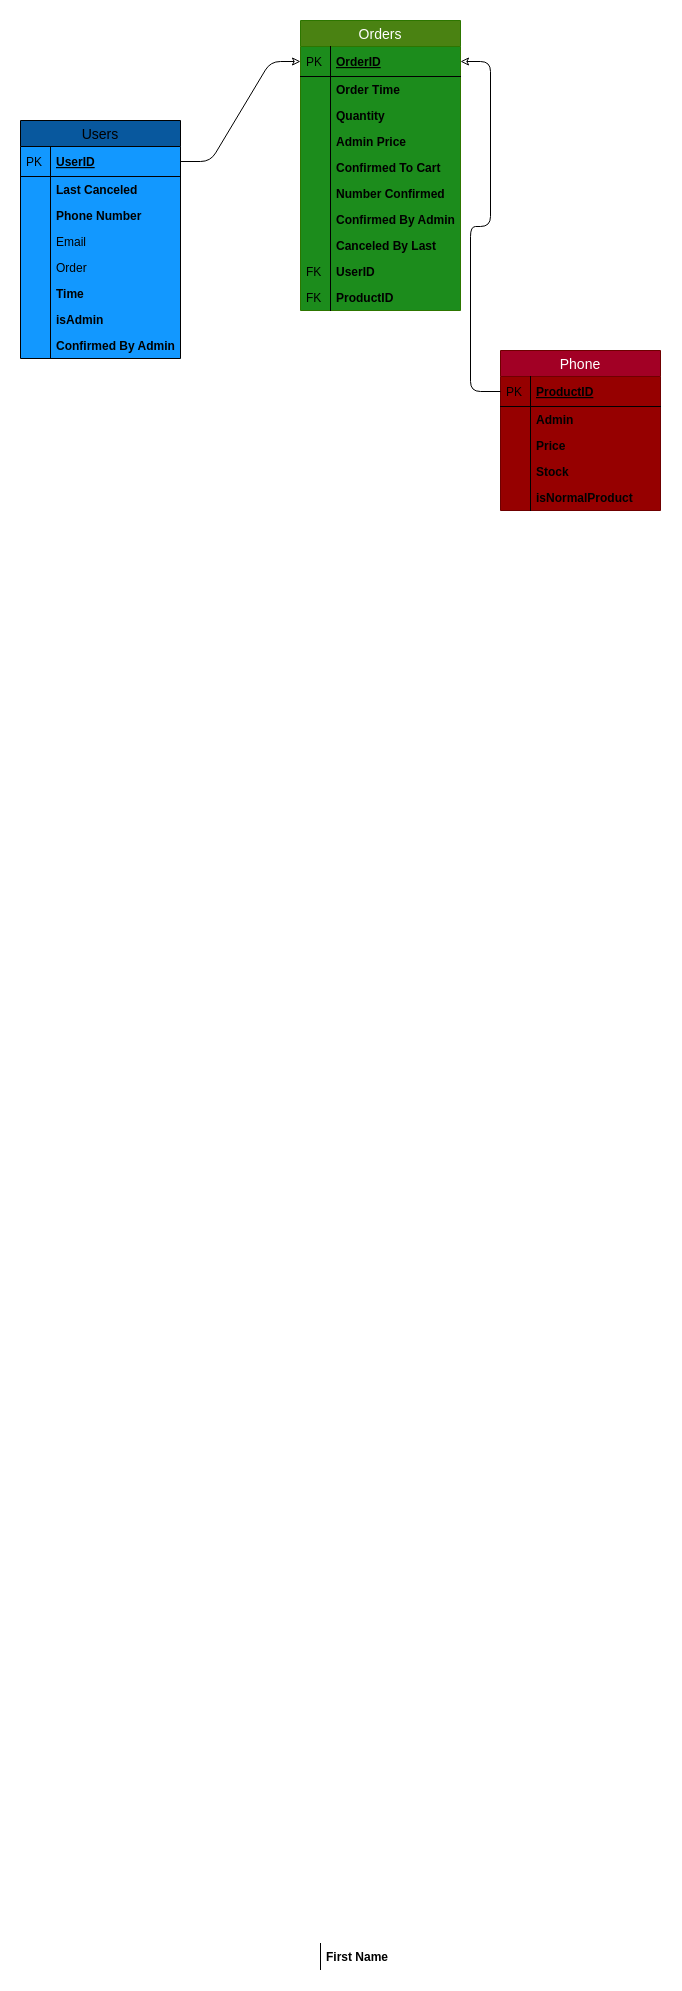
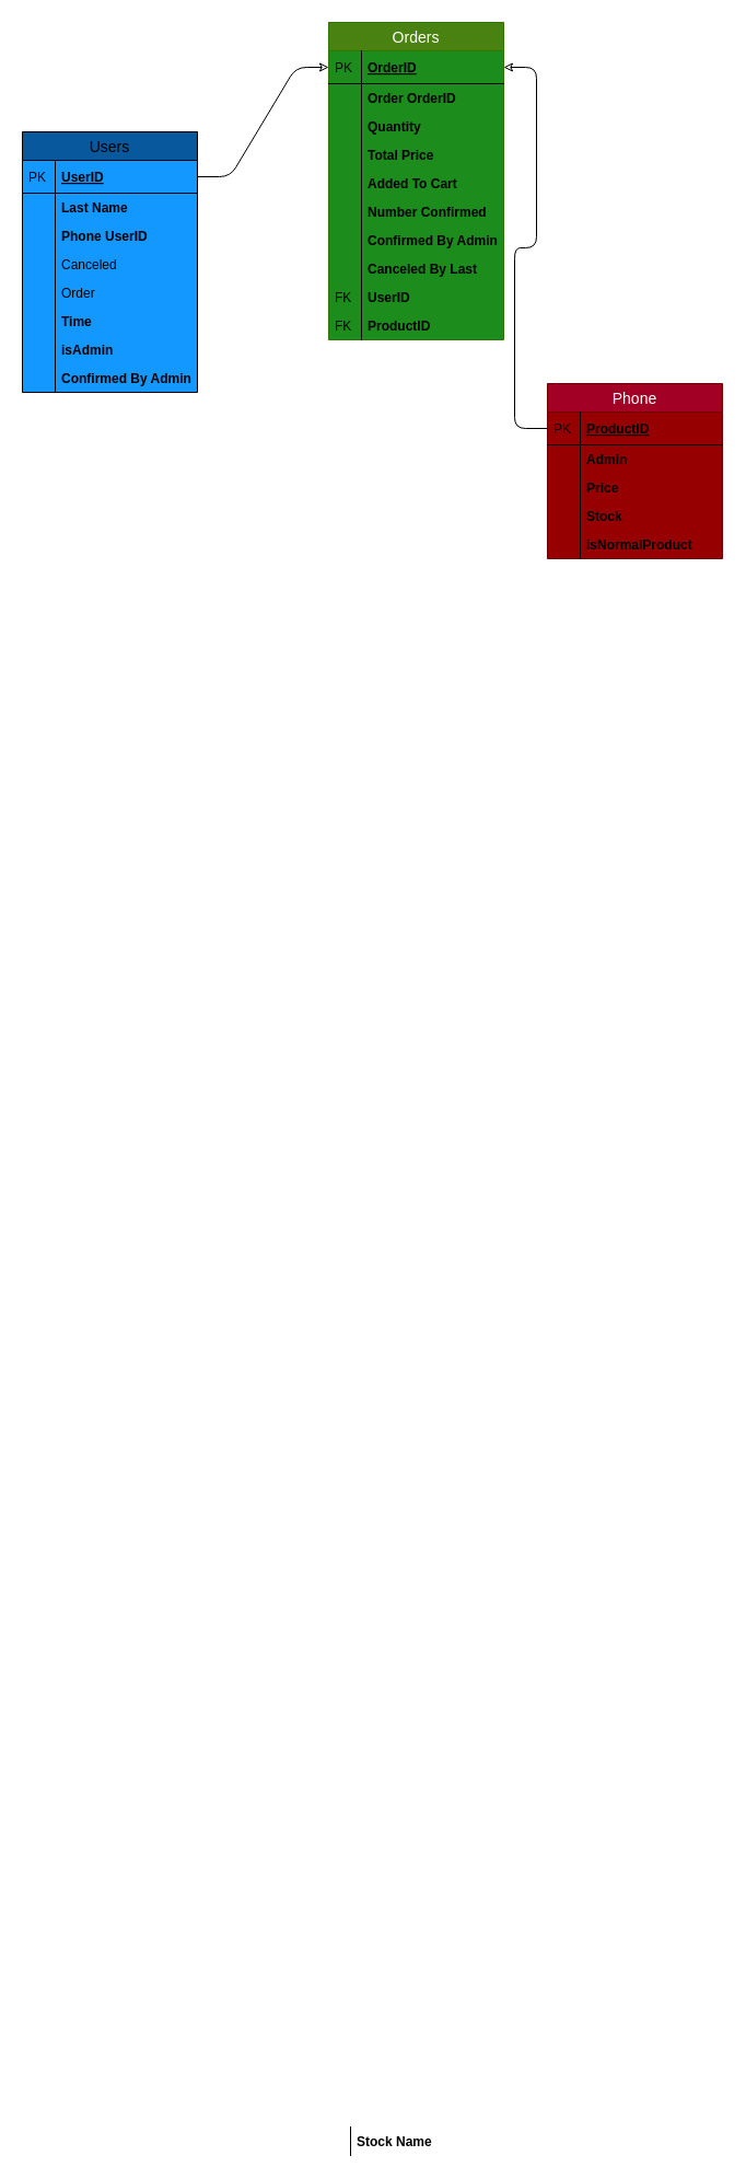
- <mxCell id="33" value="Order Time" style="shape=partialRectangle;top=0;left=0;right=0;bottom=0;align=left;verticalAlign=top;fillColor=none;spacingLeft=34;spacingRight=4;overflow=hidden;rotatable=0;points=[[0,0.5],[1,0.5]];portConstraint=eastwest;dropTarget=0;fontSize=12;fontStyle=1" parent="30" vertex="1"><mxGeometry y="56" width="160" height="26" as="geometry" /></mxCell>
+ <mxCell id="33" value="Order OrderID" style="shape=partialRectangle;top=0;left=0;right=0;bottom=0;align=left;verticalAlign=top;fillColor=none;spacingLeft=34;spacingRight=4;overflow=hidden;rotatable=0;points=[[0,0.5],[1,0.5]];portConstraint=eastwest;dropTarget=0;fontSize=12;fontStyle=1" parent="30" vertex="1"><mxGeometry y="56" width="160" height="26" as="geometry" /></mxCell>
- <mxCell id="37" value="Admin Price" style="shape=partialRectangle;top=0;left=0;right=0;bottom=0;align=left;verticalAlign=top;fillColor=none;spacingLeft=34;spacingRight=4;overflow=hidden;rotatable=0;points=[[0,0.5],[1,0.5]];portConstraint=eastwest;dropTarget=0;fontSize=12;fontStyle=1" parent="30" vertex="1"><mxGeometry y="108" width="160" height="26" as="geometry" /></mxCell>
+ <mxCell id="37" value="Total Price" style="shape=partialRectangle;top=0;left=0;right=0;bottom=0;align=left;verticalAlign=top;fillColor=none;spacingLeft=34;spacingRight=4;overflow=hidden;rotatable=0;points=[[0,0.5],[1,0.5]];portConstraint=eastwest;dropTarget=0;fontSize=12;fontStyle=1" parent="30" vertex="1"><mxGeometry y="108" width="160" height="26" as="geometry" /></mxCell>
- <mxCell id="39" value="Confirmed To Cart" style="shape=partialRectangle;top=0;left=0;right=0;bottom=0;align=left;verticalAlign=top;fillColor=none;spacingLeft=34;spacingRight=4;overflow=hidden;rotatable=0;points=[[0,0.5],[1,0.5]];portConstraint=eastwest;dropTarget=0;fontSize=12;fontStyle=1" parent="30" vertex="1"><mxGeometry y="134" width="160" height="26" as="geometry" /></mxCell>
+ <mxCell id="39" value="Added To Cart" style="shape=partialRectangle;top=0;left=0;right=0;bottom=0;align=left;verticalAlign=top;fillColor=none;spacingLeft=34;spacingRight=4;overflow=hidden;rotatable=0;points=[[0,0.5],[1,0.5]];portConstraint=eastwest;dropTarget=0;fontSize=12;fontStyle=1" parent="30" vertex="1"><mxGeometry y="134" width="160" height="26" as="geometry" /></mxCell>
- <mxCell id="5" value="Last Canceled" style="shape=partialRectangle;top=0;left=0;right=0;bottom=0;align=left;verticalAlign=top;fillColor=none;spacingLeft=34;spacingRight=4;overflow=hidden;rotatable=0;points=[[0,0.5],[1,0.5]];portConstraint=eastwest;dropTarget=0;fontSize=12;fontStyle=1" parent="2" vertex="1"><mxGeometry y="56" width="160" height="26" as="geometry" /></mxCell>
+ <mxCell id="5" value="Last Name" style="shape=partialRectangle;top=0;left=0;right=0;bottom=0;align=left;verticalAlign=top;fillColor=none;spacingLeft=34;spacingRight=4;overflow=hidden;rotatable=0;points=[[0,0.5],[1,0.5]];portConstraint=eastwest;dropTarget=0;fontSize=12;fontStyle=1" parent="2" vertex="1"><mxGeometry y="56" width="160" height="26" as="geometry" /></mxCell>
- <mxCell id="7" value="Phone Number" style="shape=partialRectangle;top=0;left=0;right=0;bottom=0;align=left;verticalAlign=top;fillColor=none;spacingLeft=34;spacingRight=4;overflow=hidden;rotatable=0;points=[[0,0.5],[1,0.5]];portConstraint=eastwest;dropTarget=0;fontSize=12;fontStyle=1" parent="2" vertex="1"><mxGeometry y="82" width="160" height="26" as="geometry" /></mxCell>
+ <mxCell id="7" value="Phone UserID" style="shape=partialRectangle;top=0;left=0;right=0;bottom=0;align=left;verticalAlign=top;fillColor=none;spacingLeft=34;spacingRight=4;overflow=hidden;rotatable=0;points=[[0,0.5],[1,0.5]];portConstraint=eastwest;dropTarget=0;fontSize=12;fontStyle=1" parent="2" vertex="1"><mxGeometry y="82" width="160" height="26" as="geometry" /></mxCell>
- <mxCell id="9" value="Email" style="shape=partialRectangle;top=0;left=0;right=0;bottom=0;align=left;verticalAlign=top;fillColor=none;spacingLeft=34;spacingRight=4;overflow=hidden;rotatable=0;points=[[0,0.5],[1,0.5]];portConstraint=eastwest;dropTarget=0;fontSize=12;fontStyle=0" parent="2" vertex="1"><mxGeometry y="108" width="160" height="26" as="geometry" /></mxCell>
+ <mxCell id="9" value="Canceled" style="shape=partialRectangle;top=0;left=0;right=0;bottom=0;align=left;verticalAlign=top;fillColor=none;spacingLeft=34;spacingRight=4;overflow=hidden;rotatable=0;points=[[0,0.5],[1,0.5]];portConstraint=eastwest;dropTarget=0;fontSize=12;fontStyle=0" parent="2" vertex="1"><mxGeometry y="108" width="160" height="26" as="geometry" /></mxCell>
- <mxCell id="53" value="First Name" style="shape=partialRectangle;top=0;left=0;right=0;bottom=0;align=left;verticalAlign=top;fillColor=none;spacingLeft=34;spacingRight=4;overflow=hidden;rotatable=0;points=[[0,0.5],[1,0.5]];portConstraint=eastwest;dropTarget=0;fontSize=12;fontStyle=1" parent="1" vertex="1"><mxGeometry x="290" y="1943" width="160" height="26" as="geometry" /></mxCell>
+ <mxCell id="53" value="Stock Name" style="shape=partialRectangle;top=0;left=0;right=0;bottom=0;align=left;verticalAlign=top;fillColor=none;spacingLeft=34;spacingRight=4;overflow=hidden;rotatable=0;points=[[0,0.5],[1,0.5]];portConstraint=eastwest;dropTarget=0;fontSize=12;fontStyle=1" parent="1" vertex="1"><mxGeometry x="290" y="1943" width="160" height="26" as="geometry" /></mxCell>
